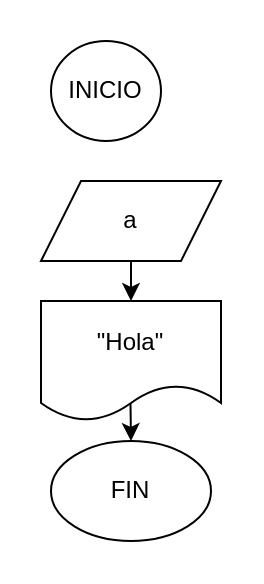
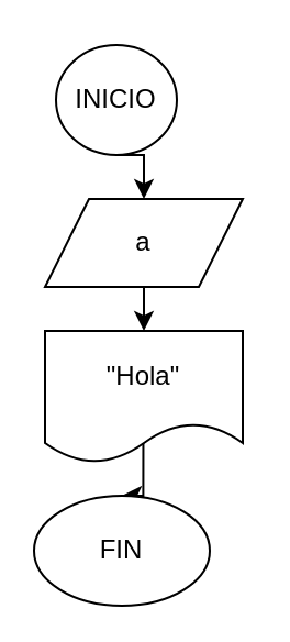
+ <mxCell id="2" style="edgeStyle=orthogonalEdgeStyle;rounded=0;orthogonalLoop=1;jettySize=auto;html=1;exitX=0.5;exitY=1;exitDx=0;exitDy=0;entryX=0.5;entryY=0;entryDx=0;entryDy=0;" parent="1" source="3" target="7" edge="1"><mxGeometry relative="1" as="geometry" /></mxCell>
- <mxCell id="5" value="FIN" style="ellipse;whiteSpace=wrap;html=1;" parent="1" vertex="1"><mxGeometry x="25" y="220" width="80" height="50" as="geometry" /></mxCell>
+ <mxCell id="5" value="FIN" style="ellipse;whiteSpace=wrap;html=1;" parent="1" vertex="1"><mxGeometry x="15" y="225" width="80" height="50" as="geometry" /></mxCell>
